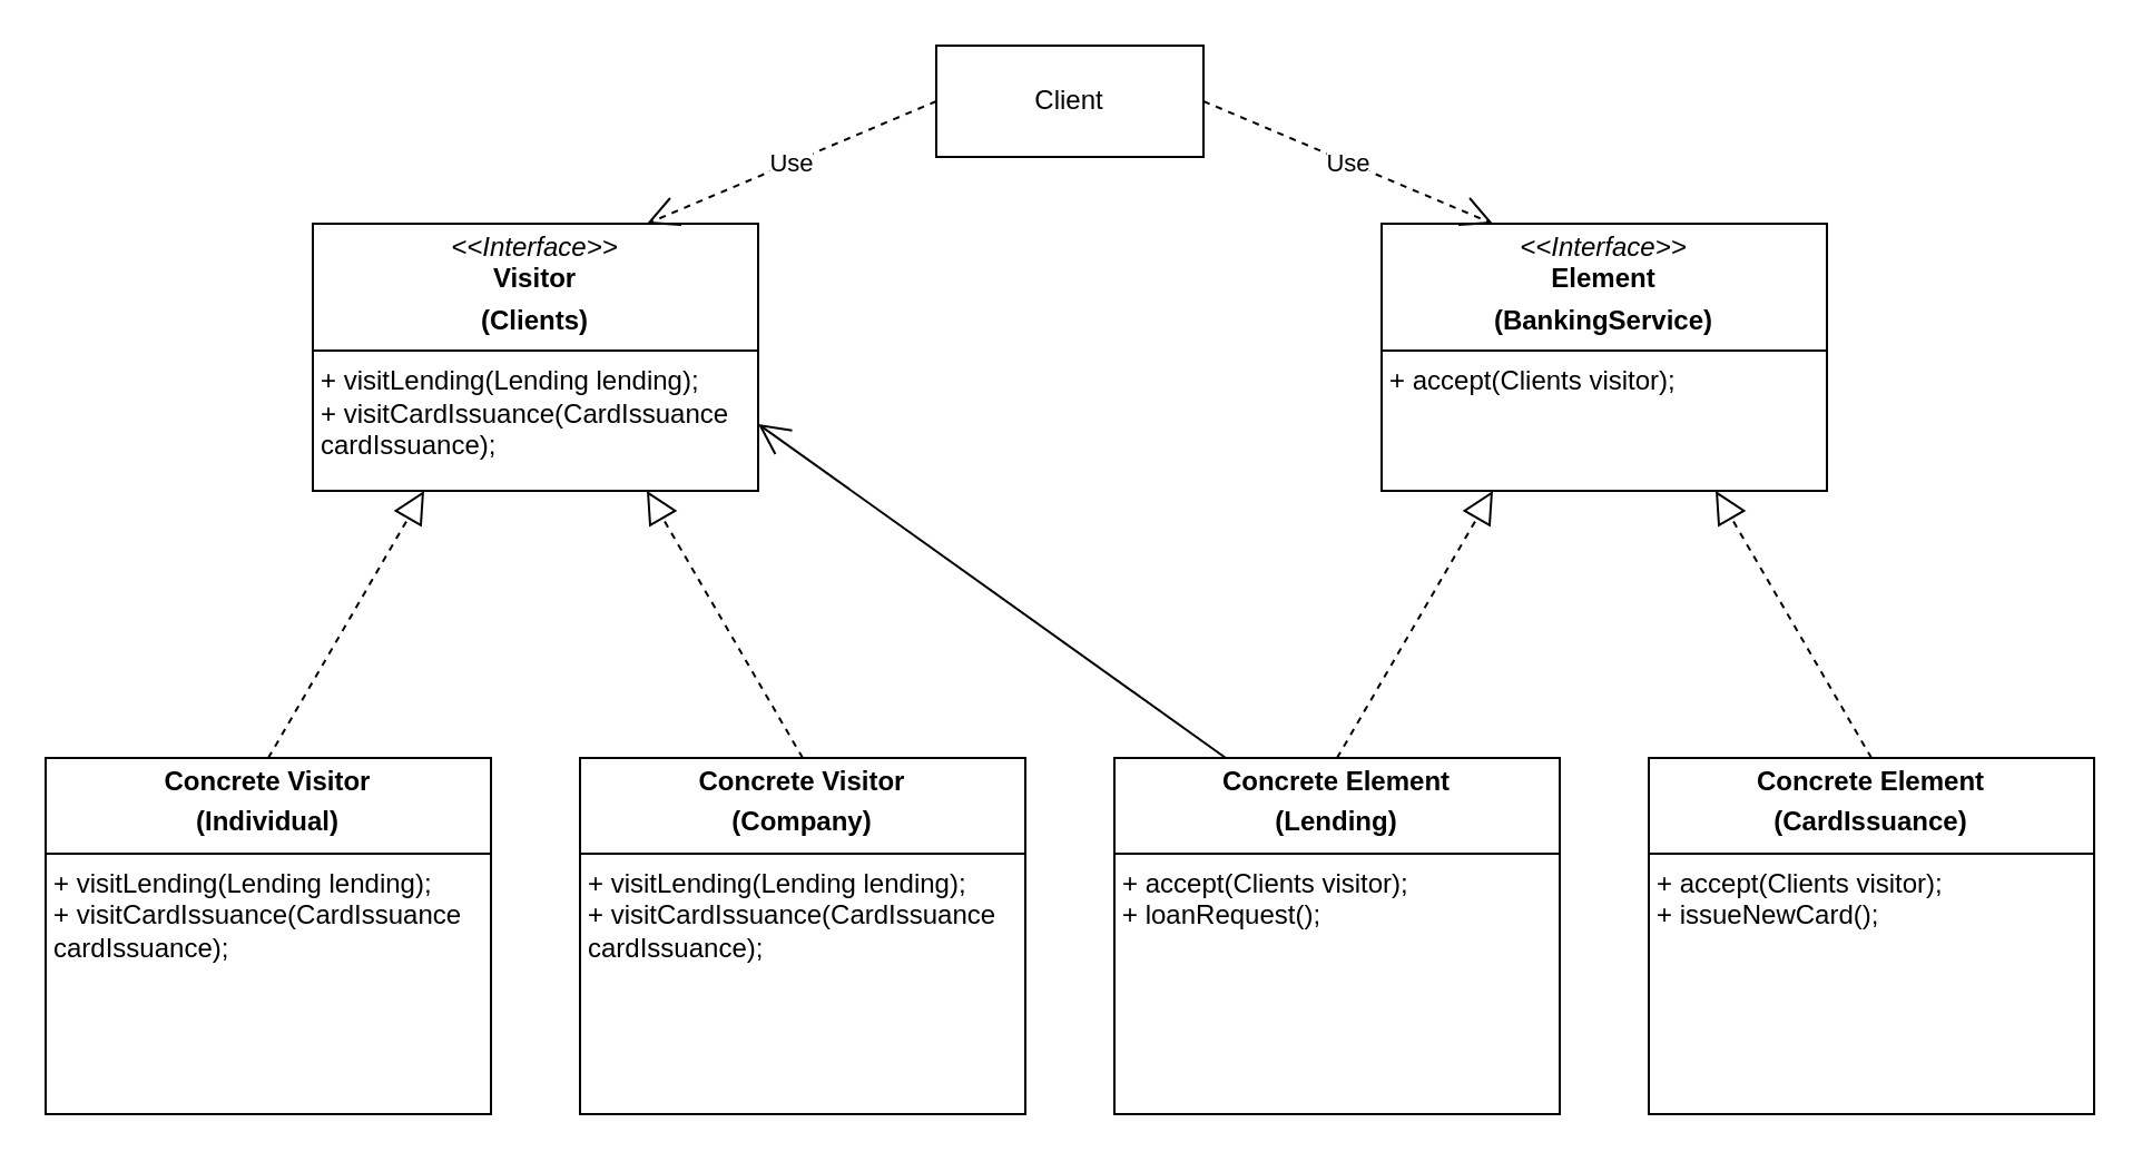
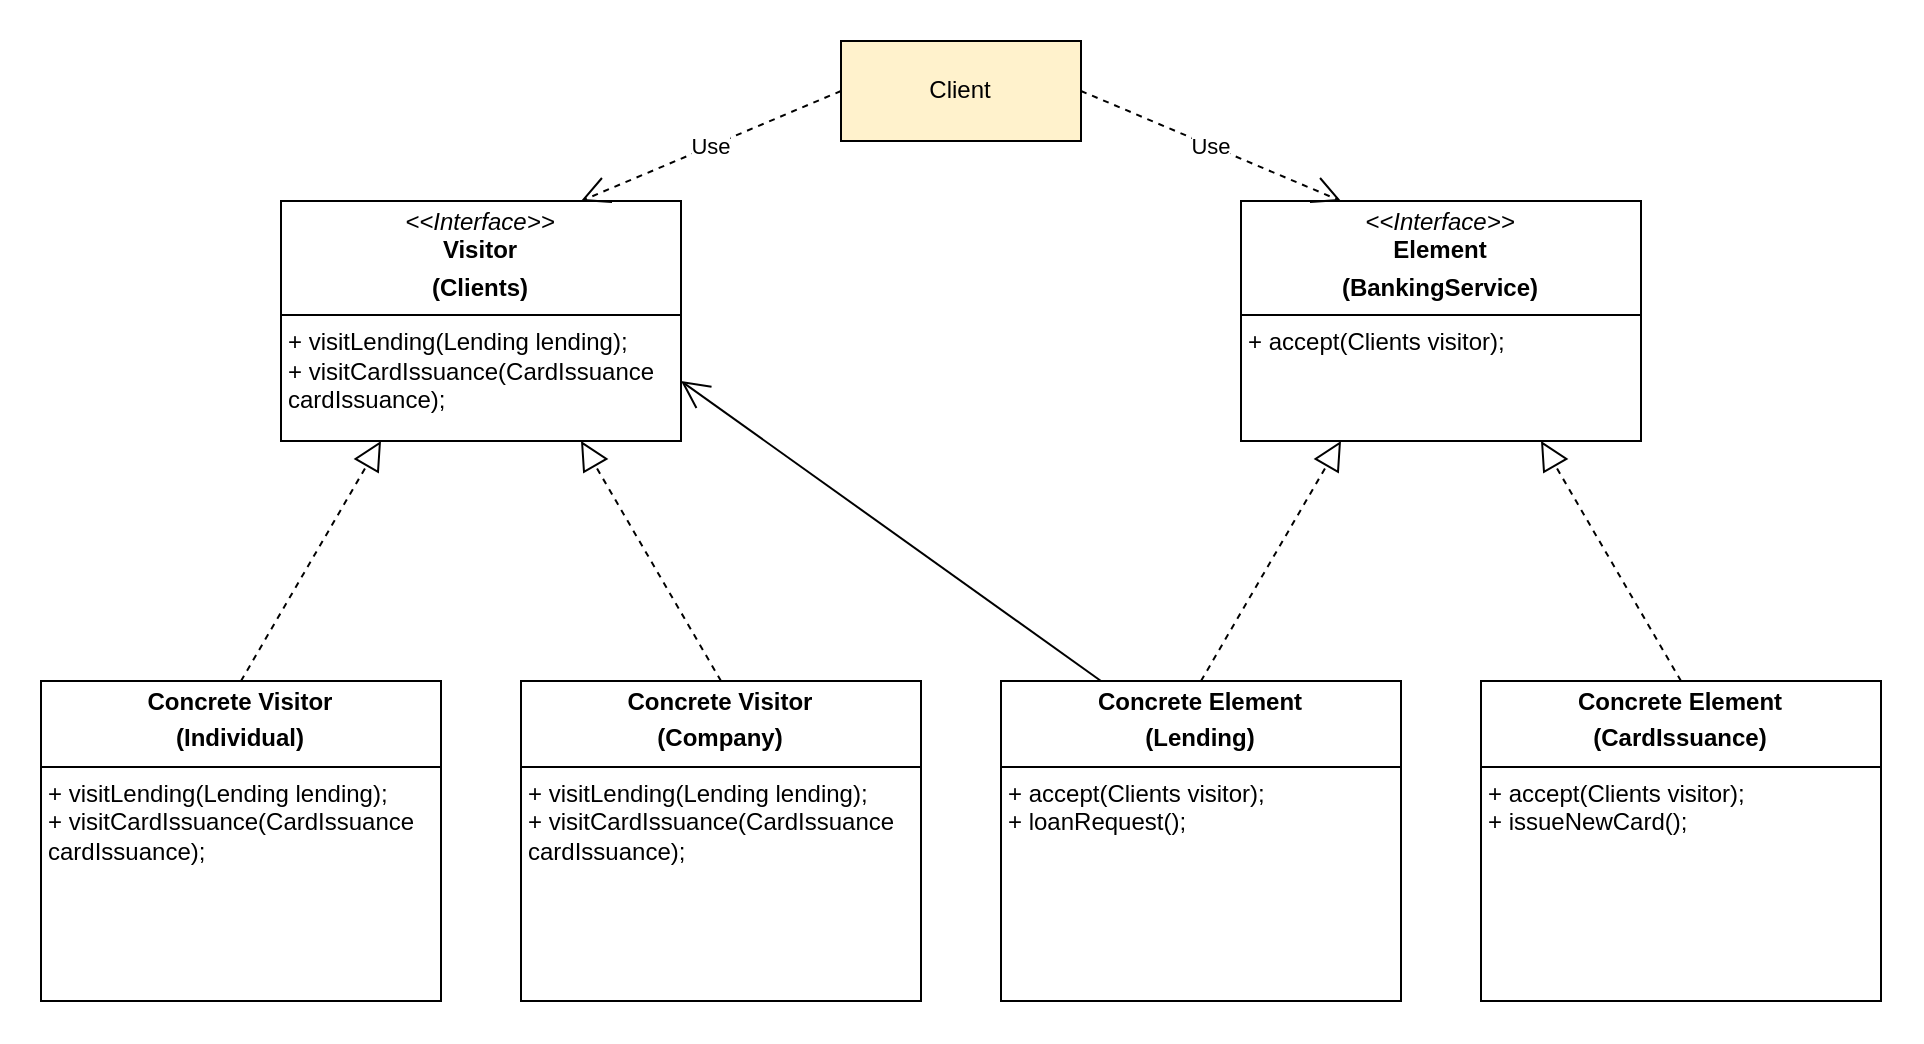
- <mxCell id="14" value="Client" style="html=1;whiteSpace=wrap;" vertex="1" parent="1"><mxGeometry x="420" y="20" width="120" height="50" as="geometry" /></mxCell>
+ <mxCell id="14" value="Client" style="html=1;whiteSpace=wrap;fillColor=#fff2cc;" vertex="1" parent="1"><mxGeometry x="420" y="20" width="120" height="50" as="geometry" /></mxCell>
